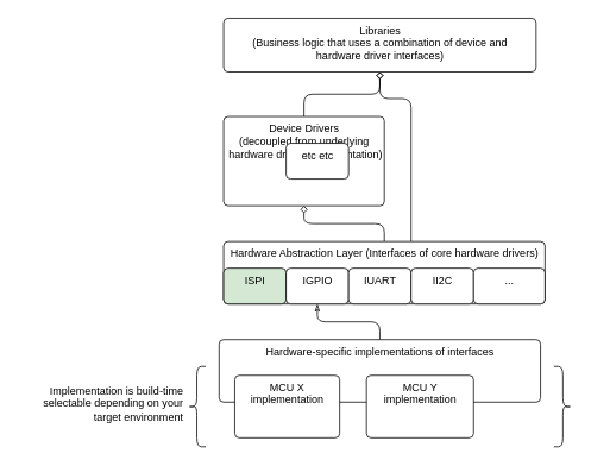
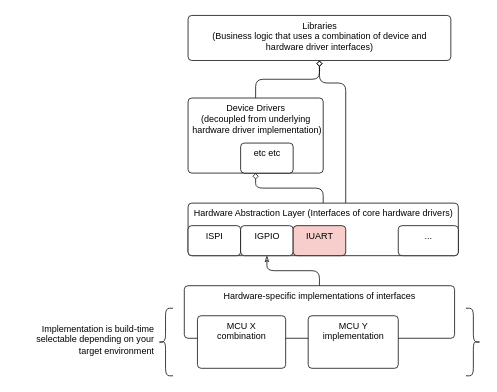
- <mxCell id="12" value="etc etc" style="html=1;align=center;verticalAlign=top;rounded=1;absoluteArcSize=1;arcSize=10;dashed=0;" parent="1" vertex="1"><mxGeometry x="320" y="160" width="70" height="40" as="geometry" /></mxCell>
+ <mxCell id="12" value="etc etc" style="html=1;align=center;verticalAlign=top;rounded=1;absoluteArcSize=1;arcSize=10;dashed=0;" parent="1" vertex="1"><mxGeometry x="320" y="190" width="70" height="40" as="geometry" /></mxCell>
- <mxCell id="5" value="ISPI" style="html=1;align=center;verticalAlign=top;rounded=1;absoluteArcSize=1;arcSize=10;dashed=0;fillColor=#d5e8d4;" parent="1" vertex="1"><mxGeometry x="250" y="300" width="70" height="40" as="geometry" /></mxCell>
+ <mxCell id="5" value="ISPI" style="html=1;align=center;verticalAlign=top;rounded=1;absoluteArcSize=1;arcSize=10;dashed=0;" parent="1" vertex="1"><mxGeometry x="250" y="300" width="70" height="40" as="geometry" /></mxCell>
- <mxCell id="7" value="IUART" style="html=1;align=center;verticalAlign=top;rounded=1;absoluteArcSize=1;arcSize=10;dashed=0;" parent="1" vertex="1"><mxGeometry x="390" y="300" width="70" height="40" as="geometry" /></mxCell>
+ <mxCell id="7" value="IUART" style="html=1;align=center;verticalAlign=top;rounded=1;absoluteArcSize=1;arcSize=10;dashed=0;fillColor=#f8cecc;" parent="1" vertex="1"><mxGeometry x="390" y="300" width="70" height="40" as="geometry" /></mxCell>
- <mxCell id="8" value="II2C" style="html=1;align=center;verticalAlign=top;rounded=1;absoluteArcSize=1;arcSize=10;dashed=0;" parent="1" vertex="1"><mxGeometry x="460" y="300" width="70" height="40" as="geometry" /></mxCell>
- <mxCell id="16" value="MCU X&lt;br&gt;implementation" style="html=1;align=center;verticalAlign=top;rounded=1;absoluteArcSize=1;arcSize=10;dashed=0;" parent="1" vertex="1"><mxGeometry x="262.5" y="420" width="117.5" height="70" as="geometry" /></mxCell>
+ <mxCell id="16" value="MCU X&lt;br&gt;combination" style="html=1;align=center;verticalAlign=top;rounded=1;absoluteArcSize=1;arcSize=10;dashed=0;" parent="1" vertex="1"><mxGeometry x="262.5" y="420" width="117.5" height="70" as="geometry" /></mxCell>
